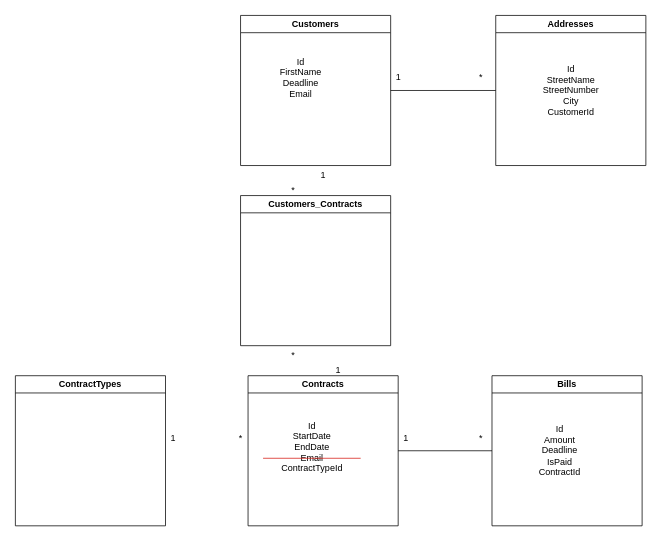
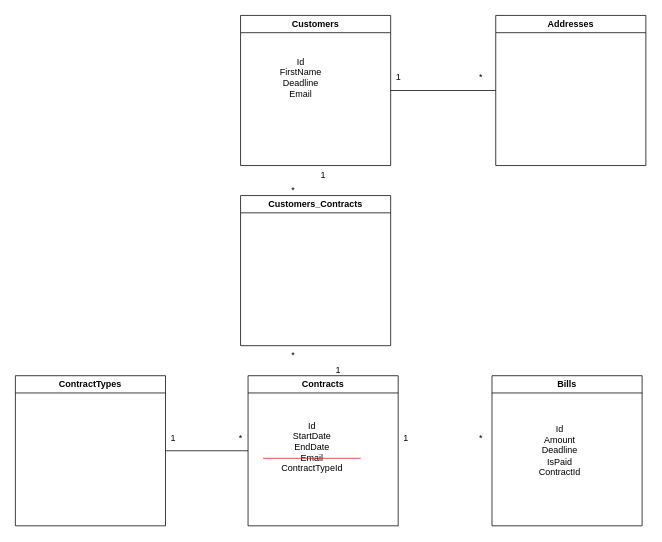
- <mxCell id="8" value="Id&lt;div&gt;StreetName&lt;/div&gt;&lt;div&gt;StreetNumber&lt;/div&gt;&lt;div&gt;City&lt;/div&gt;&lt;div&gt;CustomerId&lt;/div&gt;" style="text;html=1;align=center;verticalAlign=middle;resizable=0;points=[];autosize=1;strokeColor=none;fillColor=none;" parent="7" vertex="1"><mxGeometry x="50" y="55" width="100" height="90" as="geometry" /></mxCell>
+ <mxCell id="22" value="" style="endArrow=none;html=1;rounded=0;exitX=1;exitY=0.5;exitDx=0;exitDy=0;entryX=0;entryY=0.5;entryDx=0;entryDy=0;" edge="1" parent="1" source="21" target="3"><mxGeometry width="50" height="50" relative="1" as="geometry"><mxPoint x="680" y="470" as="sourcePoint" /><mxPoint x="730" y="420" as="targetPoint" /></mxGeometry></mxCell>
- <mxCell id="12" value="" style="endArrow=none;html=1;rounded=0;exitX=1;exitY=0.5;exitDx=0;exitDy=0;entryX=0;entryY=0.5;entryDx=0;entryDy=0;" parent="1" source="3" target="5" edge="1"><mxGeometry width="50" height="50" relative="1" as="geometry"><mxPoint x="620" y="390" as="sourcePoint" /><mxPoint x="670" y="340" as="targetPoint" /></mxGeometry></mxCell>
